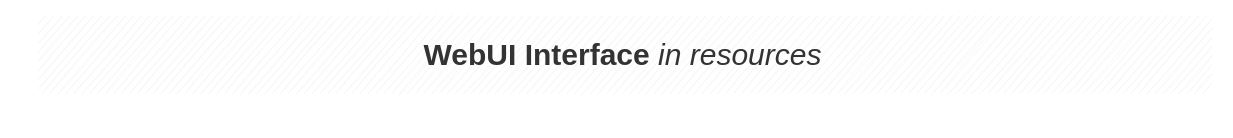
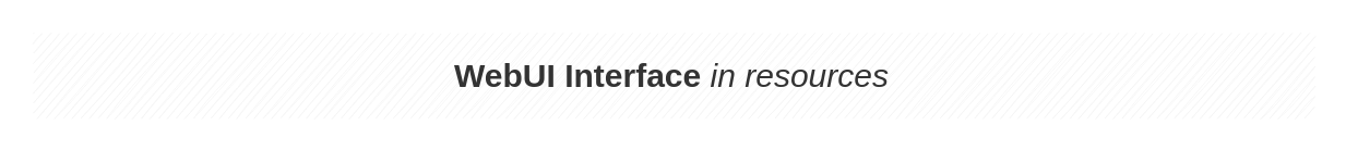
- <mxCell id="2" value="WebUI Interface &lt;i style=&quot;font-weight: normal&quot;&gt;in resources&lt;/i&gt;" style="text;html=1;fillColor=#f5f5f5;align=center;verticalAlign=middle;whiteSpace=wrap;rounded=0;fontSize=20;fontStyle=1;labelBackgroundColor=none;fontColor=#333333;sketch=1;shadow=0;glass=0;" parent="1" vertex="1"><mxGeometry x="25" y="10" width="780" height="50" as="geometry" /></mxCell>
+ <mxCell id="2" value="WebUI Interface &lt;i style=&quot;font-weight: normal&quot;&gt;in resources&lt;/i&gt;" style="text;html=1;fillColor=#f5f5f5;align=center;verticalAlign=middle;whiteSpace=wrap;rounded=0;fontSize=20;fontStyle=1;labelBackgroundColor=none;fontColor=#333333;sketch=1;shadow=0;glass=0;" parent="1" vertex="1"><mxGeometry x="20" y="20" width="780" height="50" as="geometry" /></mxCell>
